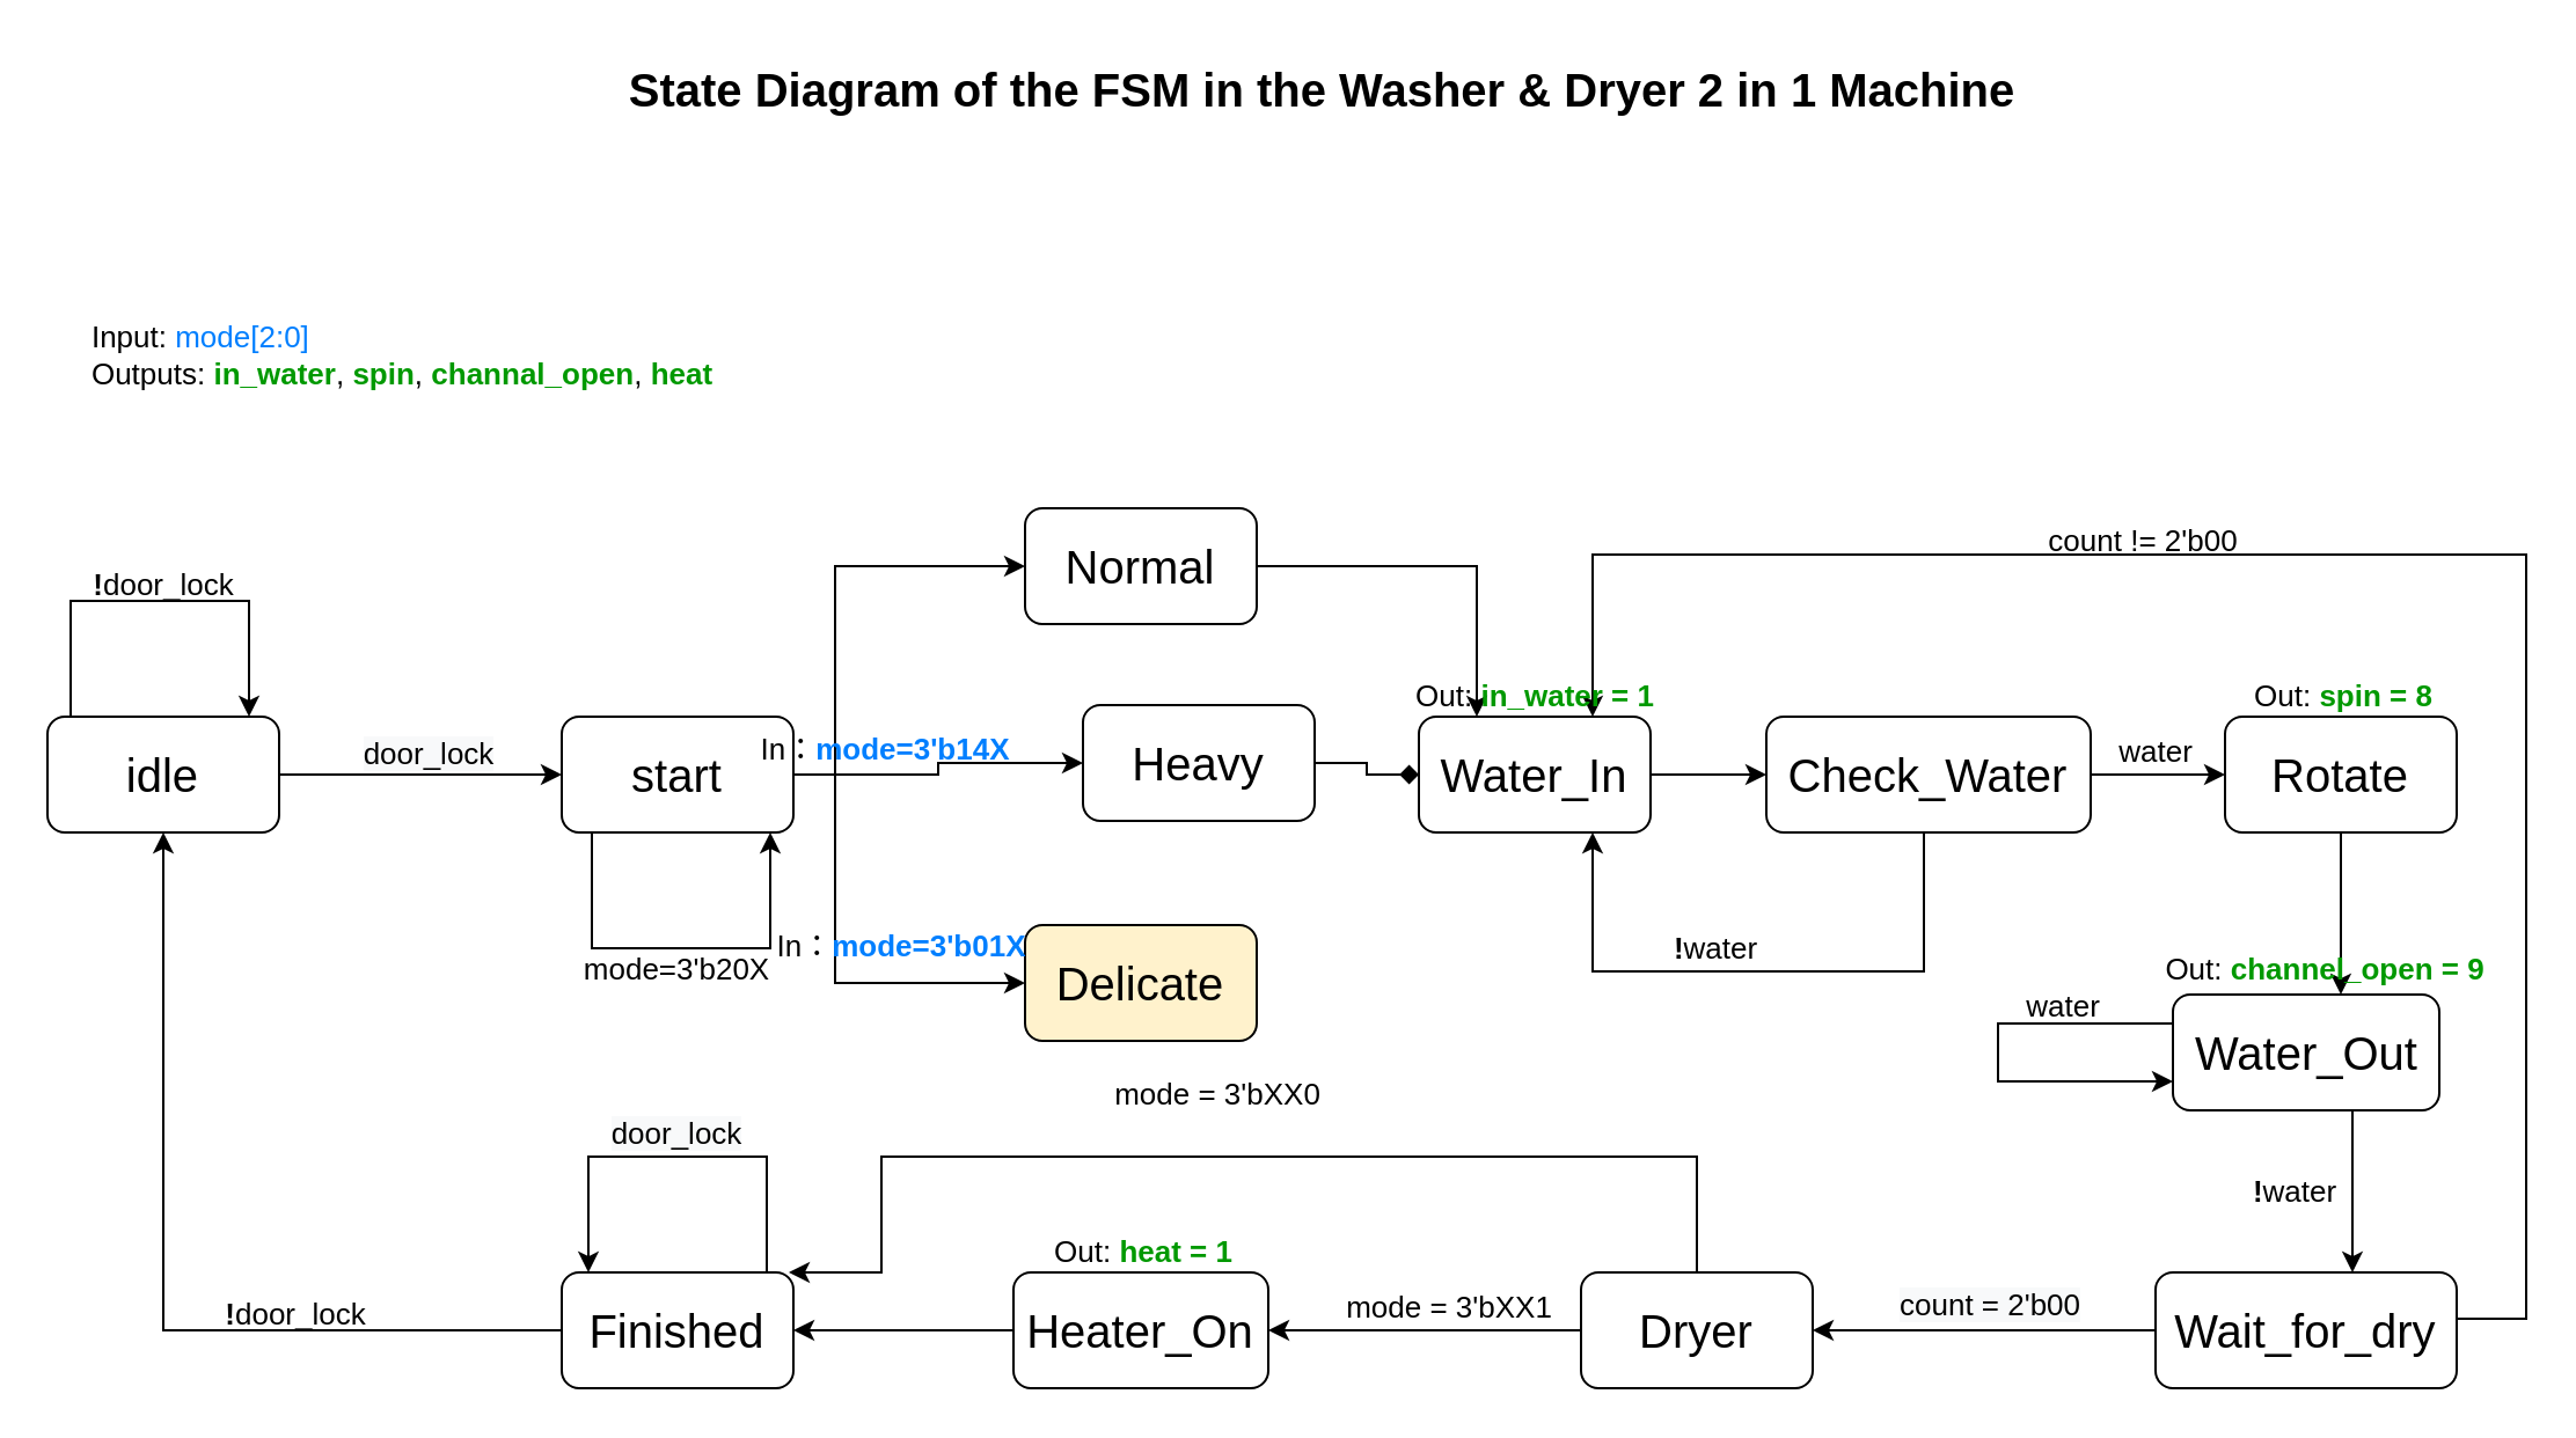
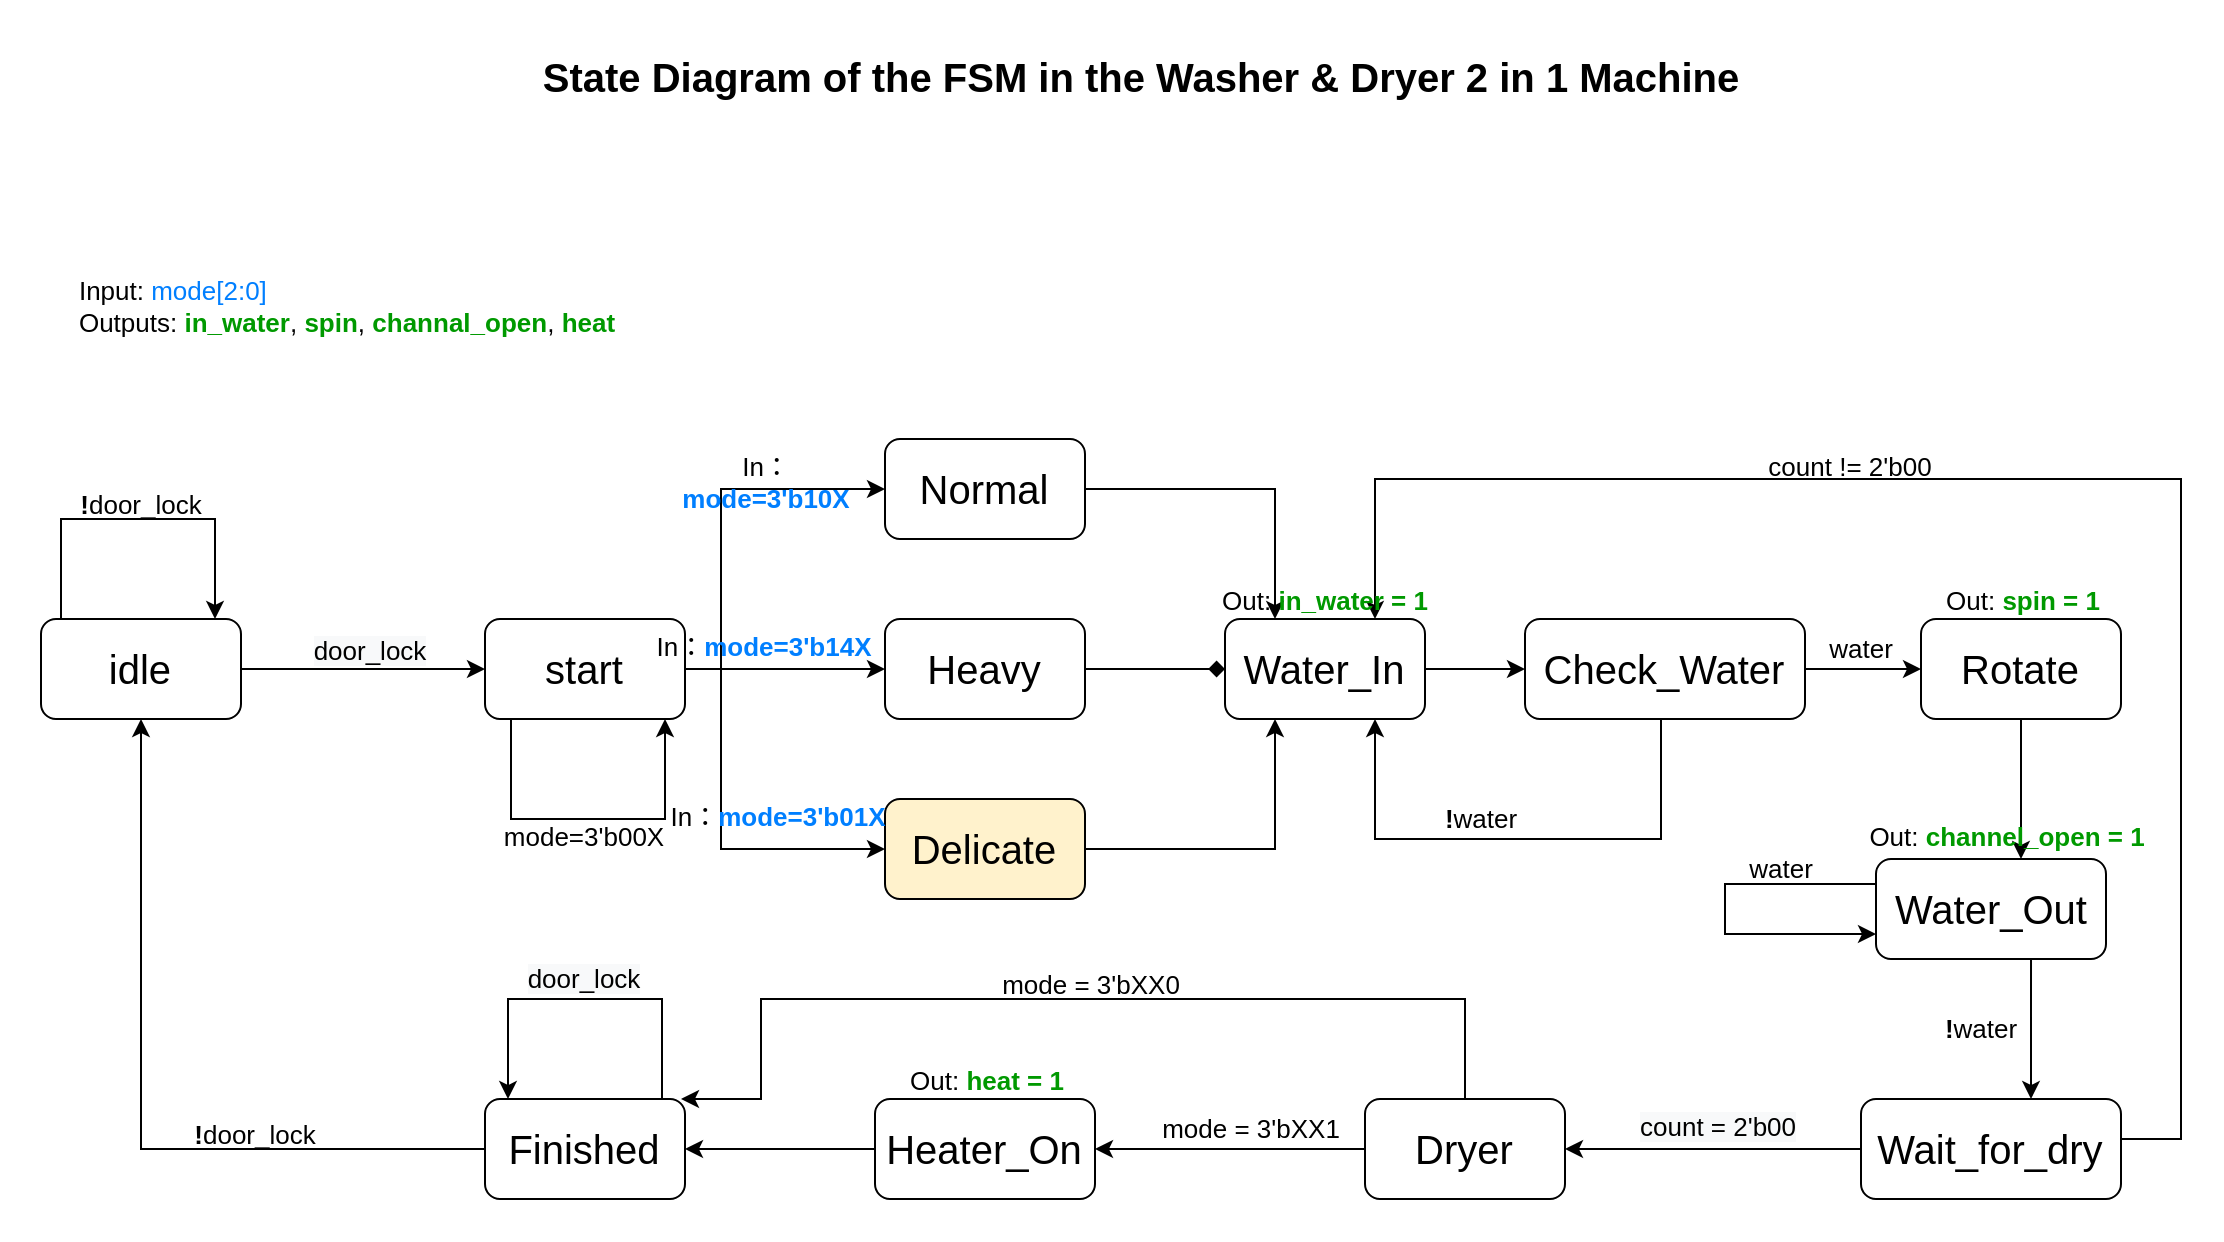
+ <mxCell id="37" value="&lt;div style=&quot;&quot;&gt;&lt;span style=&quot;background-color: initial;&quot;&gt;In：&lt;font color=&quot;#007fff&quot;&gt;&lt;b&gt;mode=3'b10X&lt;/b&gt;&lt;/font&gt;&lt;/span&gt;&lt;/div&gt;" style="text;whiteSpace=wrap;html=1;fontSize=13;align=center;" vertex="1" parent="1"><mxGeometry x="329" y="219" width="108" height="40" as="geometry" /></mxCell>
- <mxCell id="55" value="&lt;font color=&quot;#000000&quot;&gt;Out: &lt;/font&gt;&lt;b&gt;spin&amp;nbsp;= 8&lt;/b&gt;" style="text;html=1;align=center;verticalAlign=middle;resizable=0;points=[];autosize=1;strokeColor=none;fillColor=none;fontSize=13;fontColor=#009900;" vertex="1" parent="1"><mxGeometry x="963.5" y="286" width="95" height="28" as="geometry" /></mxCell>
+ <mxCell id="55" value="&lt;font color=&quot;#000000&quot;&gt;Out: &lt;/font&gt;&lt;b&gt;spin&amp;nbsp;= 1&lt;/b&gt;" style="text;html=1;align=center;verticalAlign=middle;resizable=0;points=[];autosize=1;strokeColor=none;fillColor=none;fontSize=13;fontColor=#009900;" vertex="1" parent="1"><mxGeometry x="963.5" y="286" width="95" height="28" as="geometry" /></mxCell>
- <mxCell id="11" value="Heavy" style="rounded=1;whiteSpace=wrap;html=1;fontSize=20;" vertex="1" parent="1"><mxGeometry x="467" y="304" width="100" height="50" as="geometry" /></mxCell>
+ <mxCell id="11" value="Heavy" style="rounded=1;whiteSpace=wrap;html=1;fontSize=20;" vertex="1" parent="1"><mxGeometry x="442" y="309" width="100" height="50" as="geometry" /></mxCell>
- <mxCell id="56" value="&lt;font color=&quot;#000000&quot;&gt;Out: &lt;/font&gt;&lt;b&gt;channel_open&amp;nbsp;= 9&lt;/b&gt;" style="text;html=1;align=center;verticalAlign=middle;resizable=0;points=[];autosize=1;strokeColor=none;fillColor=none;fontSize=13;fontColor=#009900;" vertex="1" parent="1"><mxGeometry x="925" y="404" width="156" height="28" as="geometry" /></mxCell>
+ <mxCell id="56" value="&lt;font color=&quot;#000000&quot;&gt;Out: &lt;/font&gt;&lt;b&gt;channel_open&amp;nbsp;= 1&lt;/b&gt;" style="text;html=1;align=center;verticalAlign=middle;resizable=0;points=[];autosize=1;strokeColor=none;fillColor=none;fontSize=13;fontColor=#009900;" vertex="1" parent="1"><mxGeometry x="925" y="404" width="156" height="28" as="geometry" /></mxCell>
- <mxCell id="36" value="&lt;div style=&quot;&quot;&gt;&lt;span style=&quot;background-color: initial;&quot;&gt;mode=3'b20X&lt;/span&gt;&lt;/div&gt;" style="text;whiteSpace=wrap;html=1;fontSize=13;align=center;" vertex="1" parent="1"><mxGeometry x="247" y="404" width="90" height="40" as="geometry" /></mxCell>
+ <mxCell id="36" value="&lt;div style=&quot;&quot;&gt;&lt;span style=&quot;background-color: initial;&quot;&gt;mode=3'b00X&lt;/span&gt;&lt;/div&gt;" style="text;whiteSpace=wrap;html=1;fontSize=13;align=center;" vertex="1" parent="1"><mxGeometry x="247" y="404" width="90" height="40" as="geometry" /></mxCell>
+ <mxCell id="12" style="edgeStyle=orthogonalEdgeStyle;rounded=0;orthogonalLoop=1;jettySize=auto;html=1;exitX=1;exitY=0.5;exitDx=0;exitDy=0;entryX=0.25;entryY=1;entryDx=0;entryDy=0;fontSize=20;" edge="1" parent="1" source="13" target="15"><mxGeometry relative="1" as="geometry" /></mxCell>
- <mxCell id="51" value="mode = 3'bXX0" style="text;html=1;align=center;verticalAlign=middle;resizable=0;points=[];autosize=1;strokeColor=none;fillColor=none;fontSize=13;" vertex="1" parent="1"><mxGeometry x="470" y="457" width="110" height="30" as="geometry" /></mxCell>
+ <mxCell id="51" value="mode = 3'bXX0" style="text;html=1;align=center;verticalAlign=middle;resizable=0;points=[];autosize=1;strokeColor=none;fillColor=none;fontSize=13;" vertex="1" parent="1"><mxGeometry x="490" y="477" width="110" height="30" as="geometry" /></mxCell>
